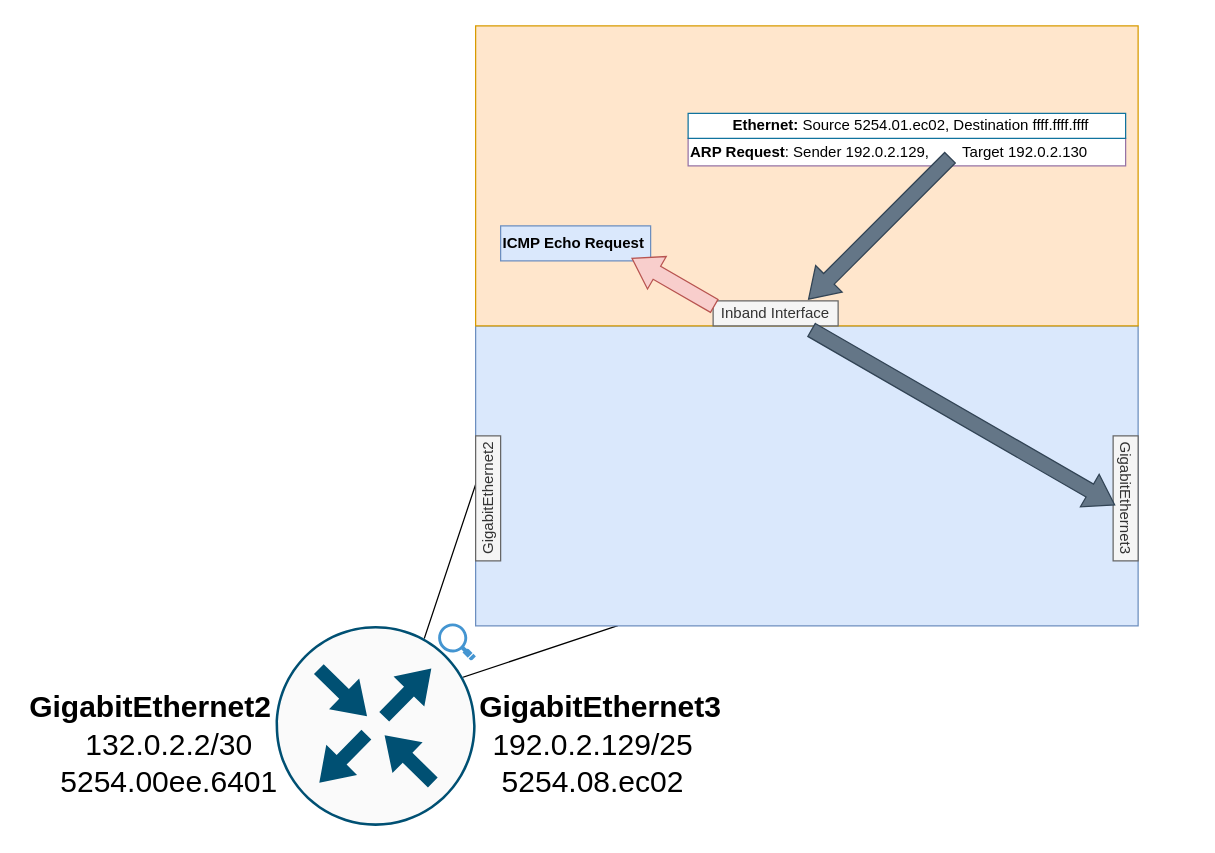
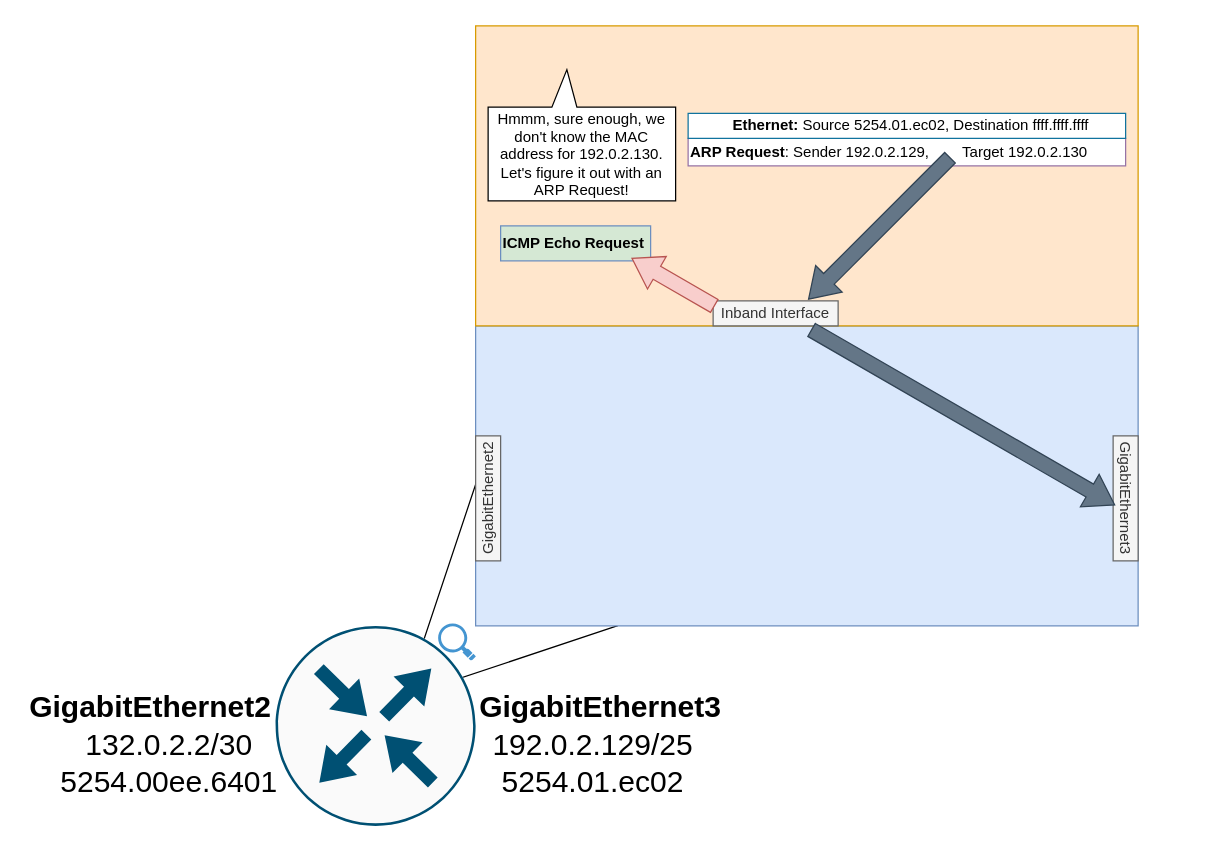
+ <mxCell id="16" value="&lt;span style=&quot;&quot;&gt;Hmmm, sure enough, we don't know the MAC address for 192.0.2.130. Let's figure it out with an ARP Request!&lt;/span&gt;" style="shape=callout;whiteSpace=wrap;html=1;perimeter=calloutPerimeter;flipV=1;position2=0.42;size=30;position=0.34;" parent="1" vertex="1"><mxGeometry x="390" y="55" width="150" height="105" as="geometry" /></mxCell>
- <mxCell id="15" value="&lt;b&gt;ICMP Echo Request&lt;/b&gt;" style="rounded=0;whiteSpace=wrap;html=1;align=left;fillColor=#dae8fc;strokeColor=#6c8ebf;rotation=0;" parent="1" vertex="1"><mxGeometry x="400" y="180" width="120" height="28" as="geometry" /></mxCell>
+ <mxCell id="15" value="&lt;b&gt;ICMP Echo Request&lt;/b&gt;" style="rounded=0;whiteSpace=wrap;html=1;align=left;fillColor=#d5e8d4;strokeColor=#6c8ebf;rotation=0;" parent="1" vertex="1"><mxGeometry x="400" y="180" width="120" height="28" as="geometry" /></mxCell>
- <mxCell id="11" value="&lt;font style=&quot;font-size: 24px&quot;&gt;192.0.2.129/25&lt;br&gt;5254.08.ec02&lt;br&gt;&lt;/font&gt;" style="text;html=1;strokeColor=none;fillColor=none;align=center;verticalAlign=middle;whiteSpace=wrap;rounded=0;fontSize=12;" parent="1" vertex="1"><mxGeometry x="389.2" y="580" width="170" height="60" as="geometry" /></mxCell>
+ <mxCell id="11" value="&lt;font style=&quot;font-size: 24px&quot;&gt;192.0.2.129/25&lt;br&gt;5254.01.ec02&lt;br&gt;&lt;/font&gt;" style="text;html=1;strokeColor=none;fillColor=none;align=center;verticalAlign=middle;whiteSpace=wrap;rounded=0;fontSize=12;" parent="1" vertex="1"><mxGeometry x="389.2" y="580" width="170" height="60" as="geometry" /></mxCell>
